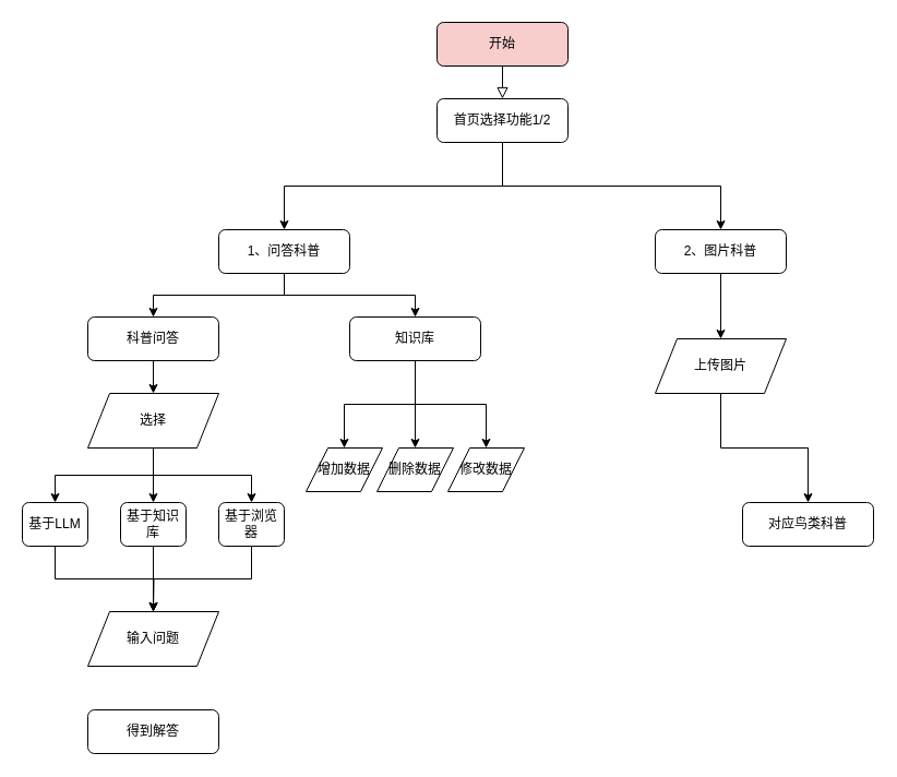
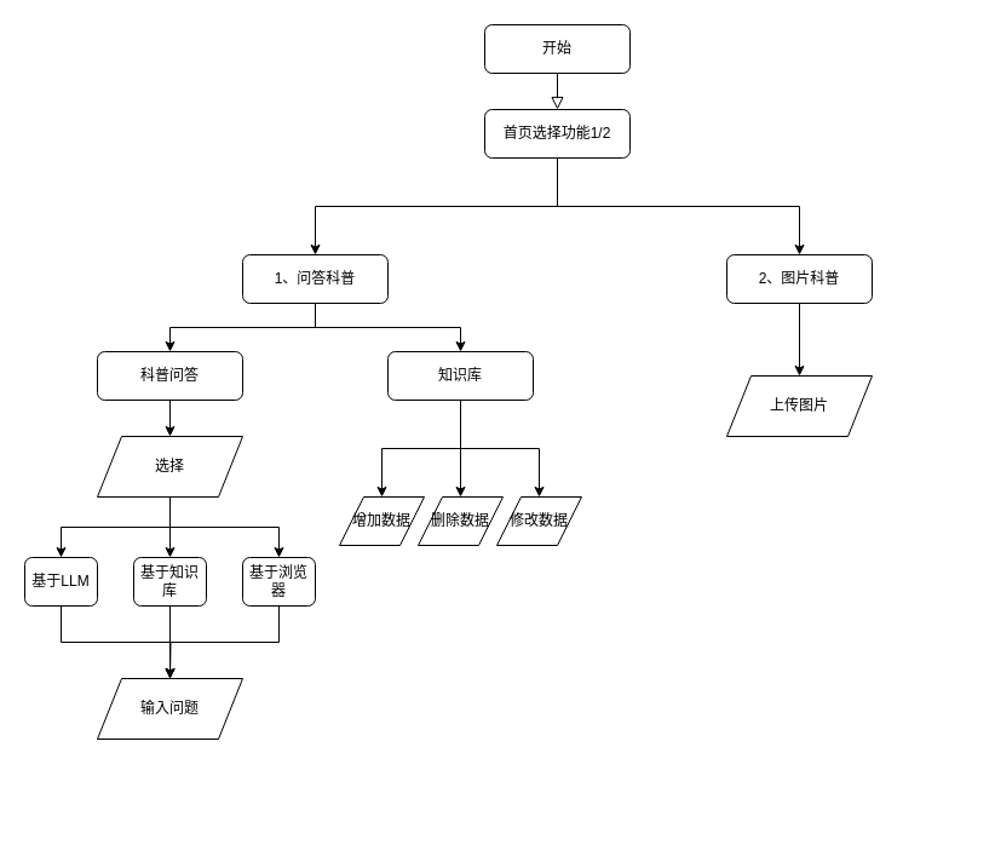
- <mxCell id="3" value="开始" style="rounded=1;whiteSpace=wrap;html=1;fontSize=12;glass=0;strokeWidth=1;shadow=0;fillColor=#f8cecc;" parent="1" vertex="1"><mxGeometry x="400" y="20" width="120" height="40" as="geometry" /></mxCell>
+ <mxCell id="3" value="开始" style="rounded=1;whiteSpace=wrap;html=1;fontSize=12;glass=0;strokeWidth=1;shadow=0;" parent="1" vertex="1"><mxGeometry x="400" y="20" width="120" height="40" as="geometry" /></mxCell>
- <mxCell id="12" style="edgeStyle=orthogonalEdgeStyle;rounded=0;orthogonalLoop=1;jettySize=auto;html=1;exitX=0.5;exitY=1;exitDx=0;exitDy=0;" edge="1" parent="1" source="13" target="35"><mxGeometry relative="1" as="geometry" /></mxCell>
- <mxCell id="35" value="对应鸟类科普" style="rounded=1;whiteSpace=wrap;html=1;fontSize=12;glass=0;strokeWidth=1;shadow=0;" vertex="1" parent="1"><mxGeometry x="680" y="460" width="120" height="40" as="geometry" /></mxCell>
- <mxCell id="31" value="得到解答" style="rounded=1;whiteSpace=wrap;html=1;fontSize=12;glass=0;strokeWidth=1;shadow=0;" vertex="1" parent="1"><mxGeometry x="80" y="650" width="120" height="40" as="geometry" /></mxCell>
